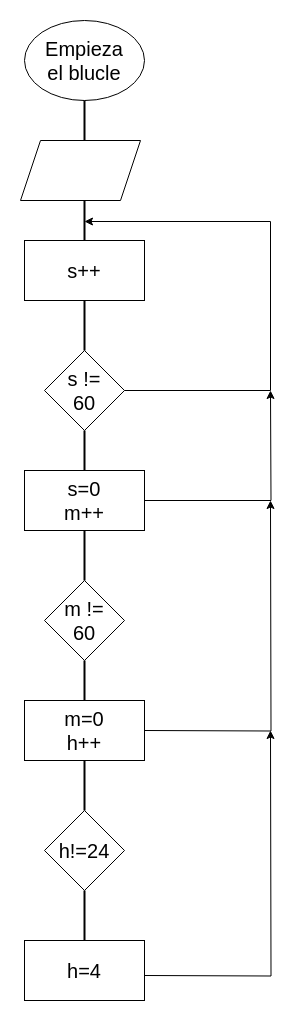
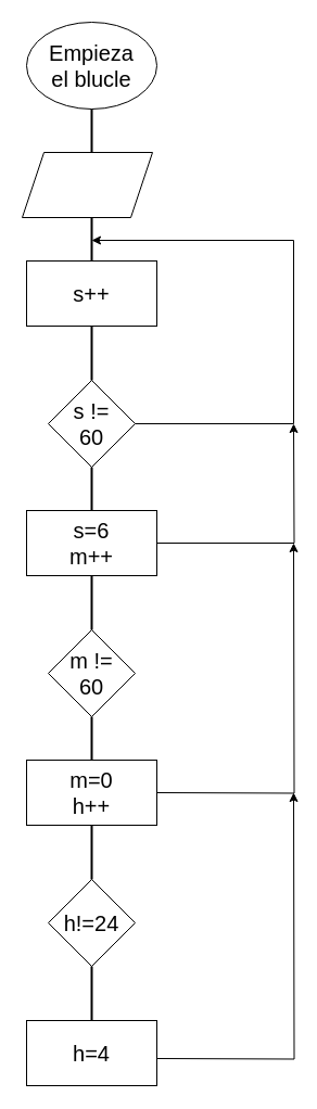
- <mxCell id="15" value="s=0&lt;br&gt;m++" style="text;html=1;strokeColor=none;fillColor=none;align=center;verticalAlign=middle;whiteSpace=wrap;rounded=0;fontSize=20;" parent="1" vertex="1"><mxGeometry x="54" y="485" width="60" height="30" as="geometry" /></mxCell>
+ <mxCell id="15" value="s=6&lt;br&gt;m++" style="text;html=1;strokeColor=none;fillColor=none;align=center;verticalAlign=middle;whiteSpace=wrap;rounded=0;fontSize=20;" parent="1" vertex="1"><mxGeometry x="54" y="485" width="60" height="30" as="geometry" /></mxCell>
